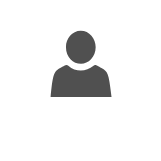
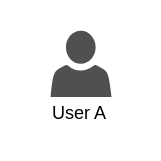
+ <mxCell id="3" value="User A" style="text;html=1;strokeColor=none;fillColor=none;align=center;verticalAlign=middle;whiteSpace=wrap;rounded=0;" vertex="1" parent="2"><mxGeometry y="45" width="64.75" height="20" as="geometry" /></mxCell>
